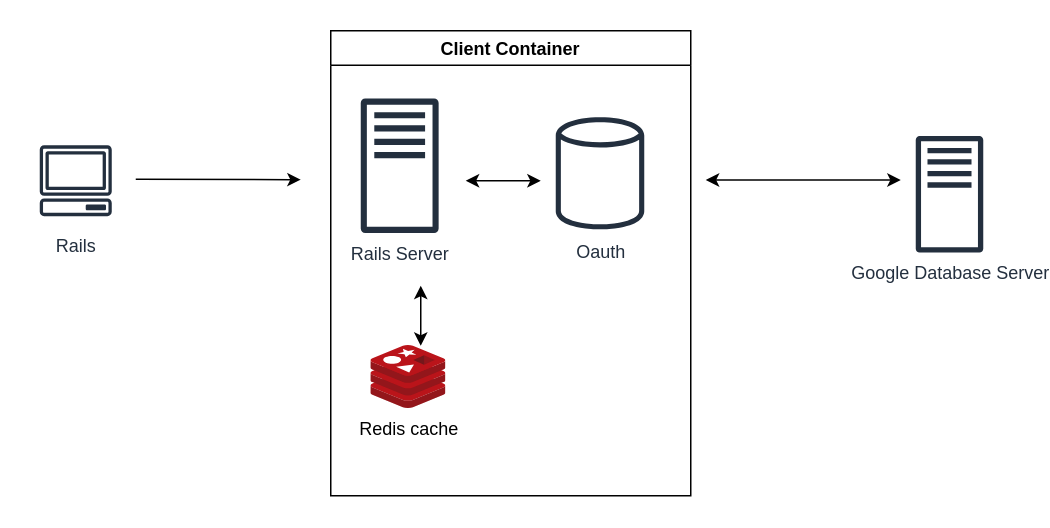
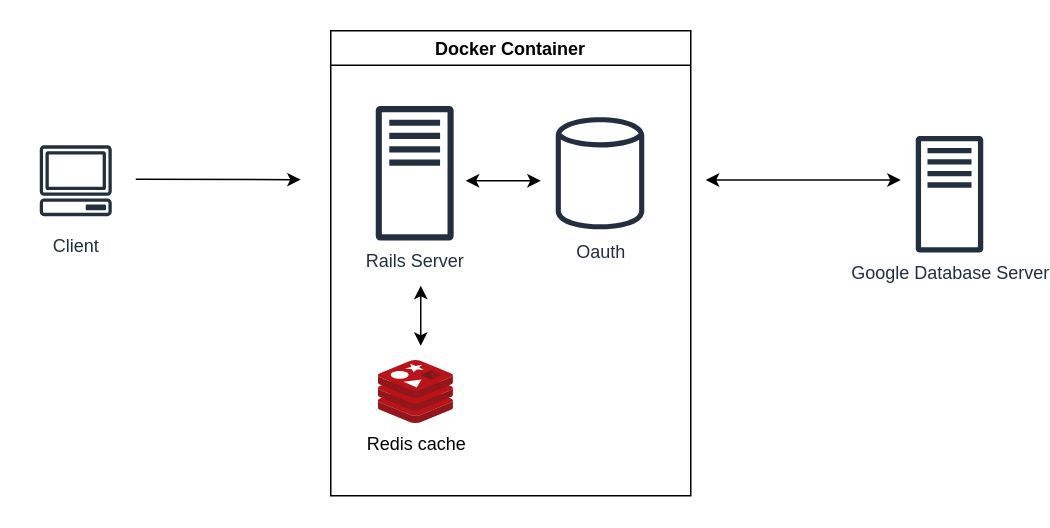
- <mxCell id="2" value="Client Container" style="swimlane;" parent="1" vertex="1"><mxGeometry x="220" y="20" width="240" height="310" as="geometry" /></mxCell>
+ <mxCell id="2" value="Docker Container" style="swimlane;" parent="1" vertex="1"><mxGeometry x="220" y="20" width="240" height="310" as="geometry" /></mxCell>
- <mxCell id="4" value="Rails Server" style="outlineConnect=0;fontColor=#232F3E;gradientColor=none;fillColor=#232F3E;strokeColor=none;dashed=0;verticalLabelPosition=bottom;verticalAlign=top;align=center;html=1;fontSize=12;fontStyle=0;aspect=fixed;pointerEvents=1;shape=mxgraph.aws4.traditional_server;" parent="2" vertex="1"><mxGeometry x="20" y="45" width="51.92" height="90" as="geometry" /></mxCell>
+ <mxCell id="4" value="Rails Server" style="outlineConnect=0;fontColor=#232F3E;gradientColor=none;fillColor=#232F3E;strokeColor=none;dashed=0;verticalLabelPosition=bottom;verticalAlign=top;align=center;html=1;fontSize=12;fontStyle=0;aspect=fixed;pointerEvents=1;shape=mxgraph.aws4.traditional_server;" parent="2" vertex="1"><mxGeometry x="30" y="50" width="51.92" height="90" as="geometry" /></mxCell>
- <mxCell id="8" value="Rails" style="outlineConnect=0;fontColor=#232F3E;gradientColor=none;strokeColor=#232F3E;fillColor=#ffffff;dashed=0;verticalLabelPosition=bottom;verticalAlign=top;align=center;html=1;fontSize=12;fontStyle=0;aspect=fixed;shape=mxgraph.aws4.resourceIcon;resIcon=mxgraph.aws4.client;" parent="1" vertex="1"><mxGeometry x="20" y="90" width="60" height="60" as="geometry" /></mxCell>
+ <mxCell id="8" value="Client" style="outlineConnect=0;fontColor=#232F3E;gradientColor=none;strokeColor=#232F3E;fillColor=#ffffff;dashed=0;verticalLabelPosition=bottom;verticalAlign=top;align=center;html=1;fontSize=12;fontStyle=0;aspect=fixed;shape=mxgraph.aws4.resourceIcon;resIcon=mxgraph.aws4.client;" parent="1" vertex="1"><mxGeometry x="20" y="90" width="60" height="60" as="geometry" /></mxCell>
- <mxCell id="5" value="Redis cache" style="aspect=fixed;html=1;points=[];align=center;image;fontSize=12;image=img/lib/mscae/Cache_Redis_Product.svg;" parent="2" vertex="1"><mxGeometry x="26.92" y="210" width="50" height="42" as="geometry" /></mxCell>
+ <mxCell id="5" value="Redis cache" style="aspect=fixed;html=1;points=[];align=center;image;fontSize=12;image=img/lib/mscae/Cache_Redis_Product.svg;" parent="2" vertex="1"><mxGeometry x="31.92" y="220" width="50" height="42" as="geometry" /></mxCell>
